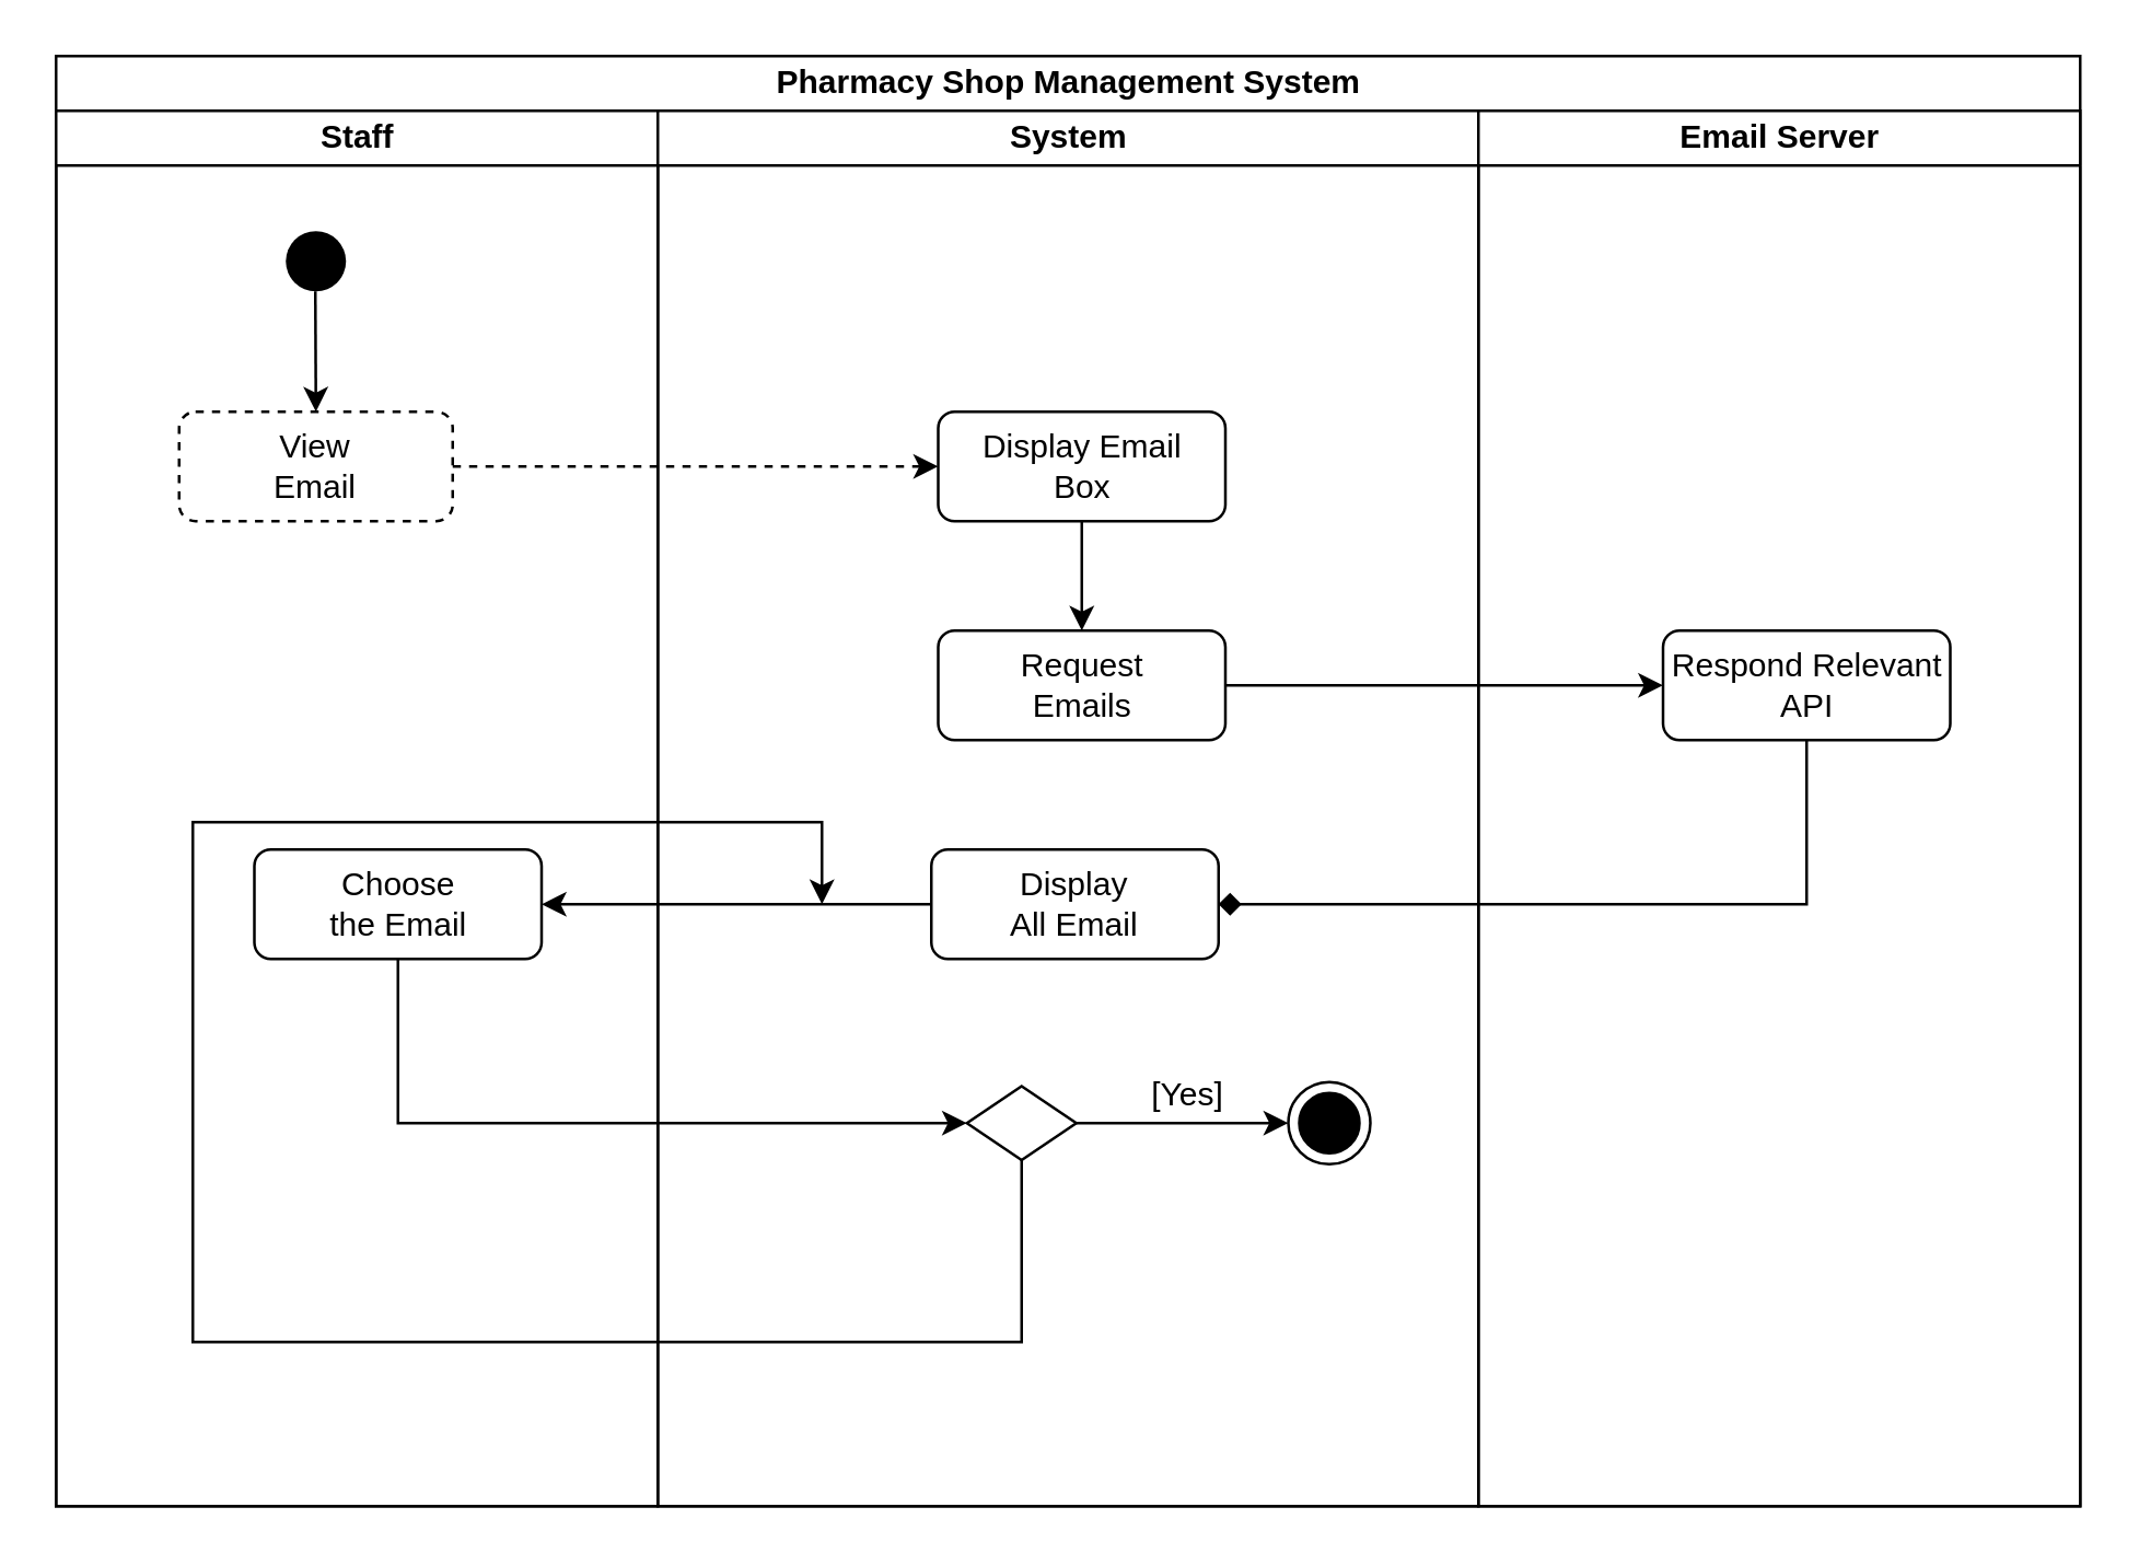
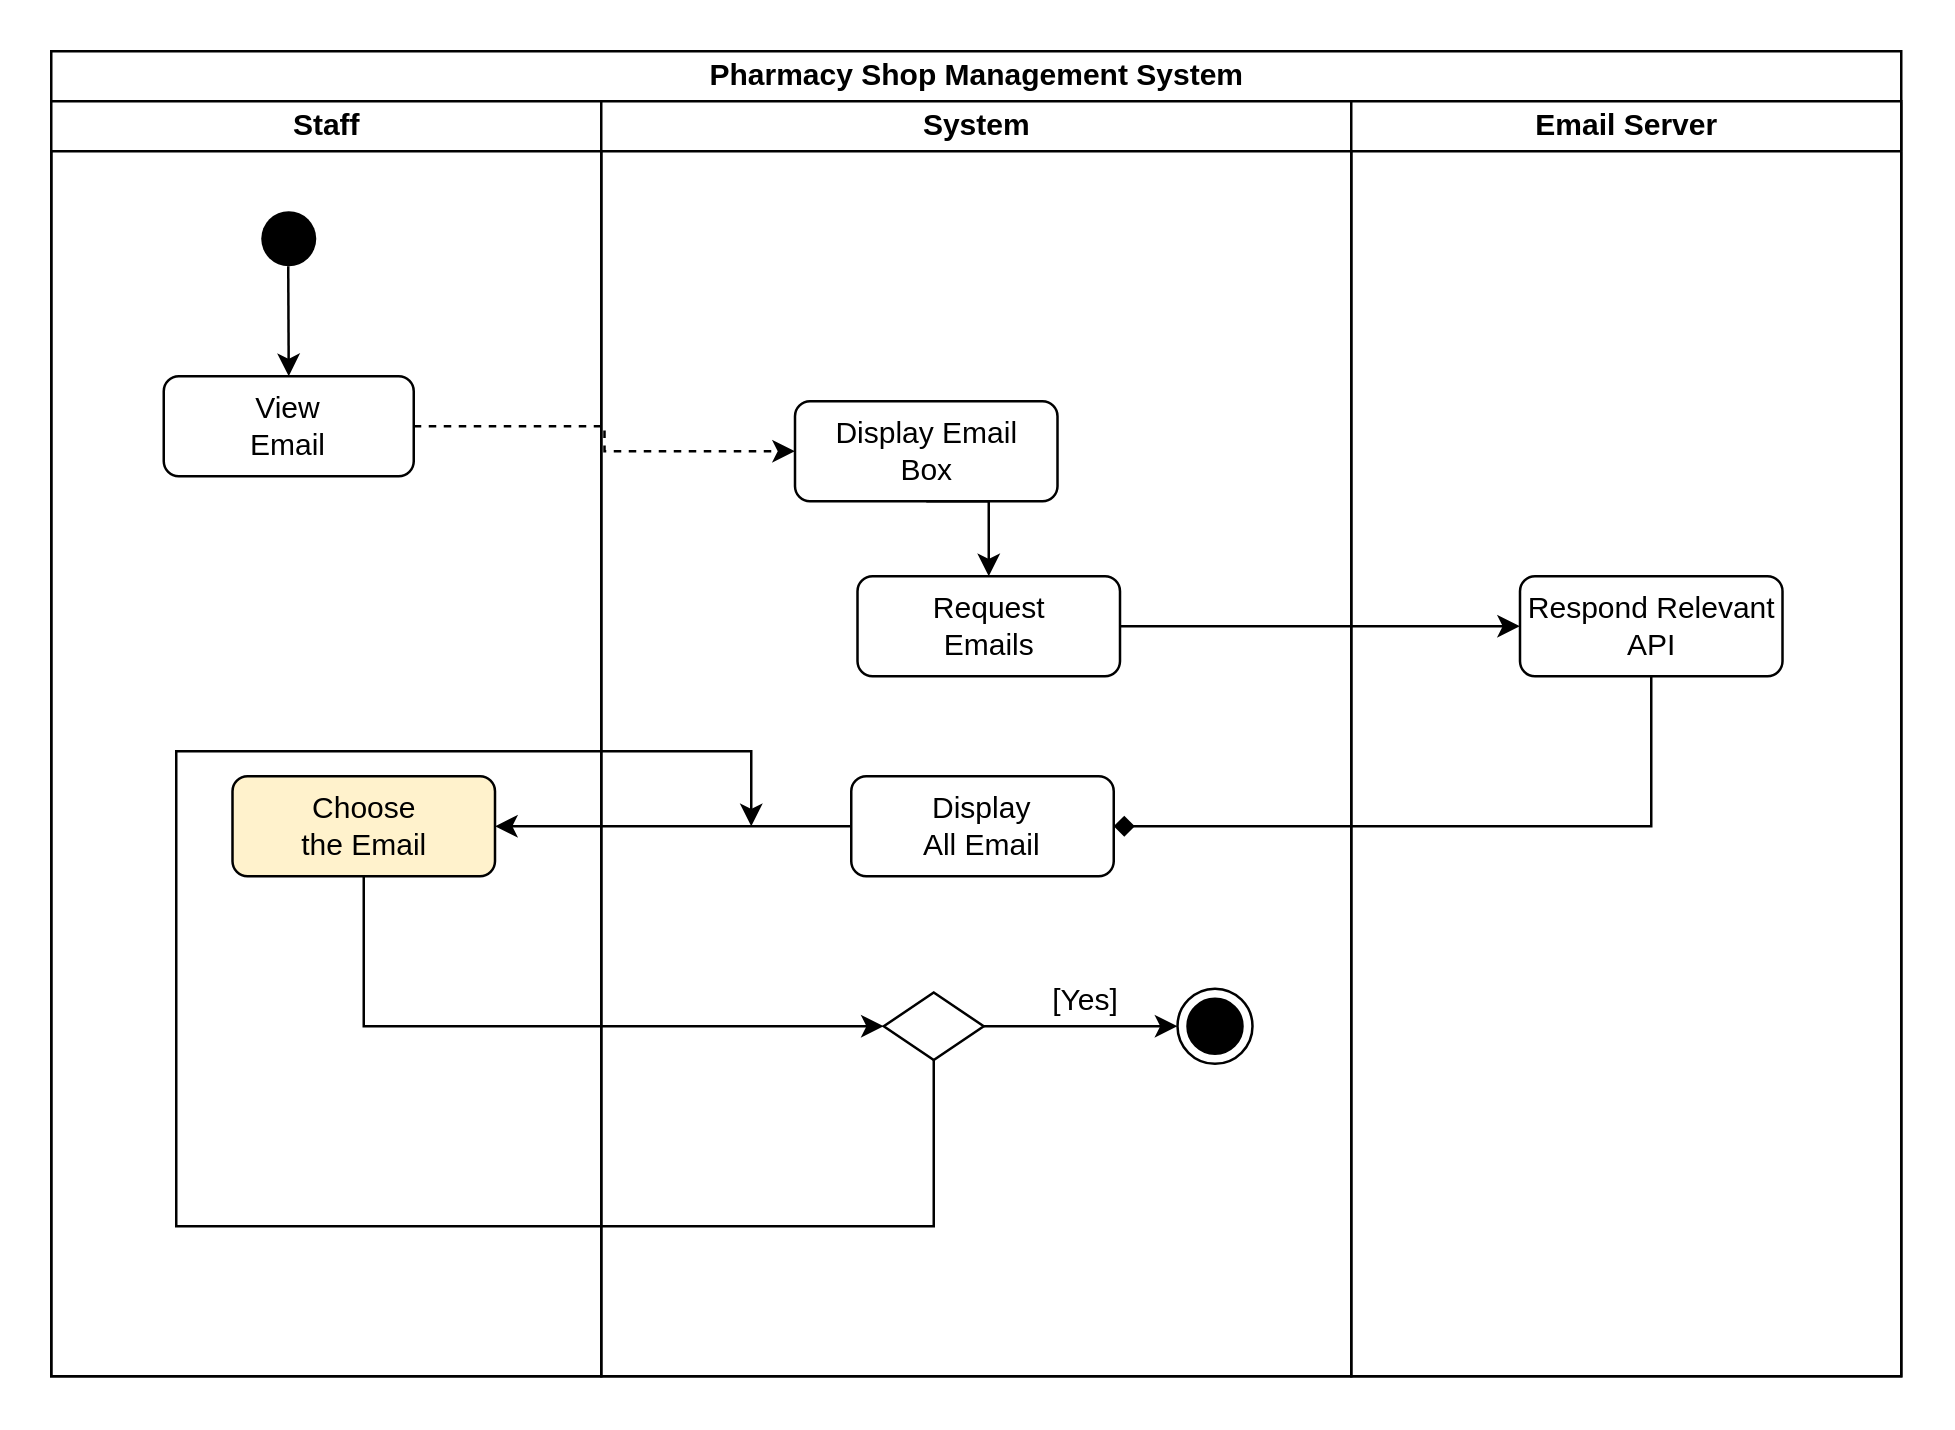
- <mxCell id="6" value="View&lt;br&gt;Email" style="rounded=1;whiteSpace=wrap;html=1;dashed=1;" parent="3" vertex="1"><mxGeometry x="45" y="110" width="100" height="40" as="geometry" /></mxCell>
+ <mxCell id="6" value="View&lt;br&gt;Email" style="rounded=1;whiteSpace=wrap;html=1;" parent="3" vertex="1"><mxGeometry x="45" y="110" width="100" height="40" as="geometry" /></mxCell>
- <mxCell id="17" value="Display Email &lt;br&gt;Box" style="rounded=1;whiteSpace=wrap;html=1;" vertex="1" parent="10"><mxGeometry x="102.5" y="110" width="105" height="40" as="geometry" /></mxCell>
+ <mxCell id="17" value="Display Email &lt;br&gt;Box" style="rounded=1;whiteSpace=wrap;html=1;" vertex="1" parent="10"><mxGeometry x="77.5" y="120" width="105" height="40" as="geometry" /></mxCell>
- <mxCell id="7" value="Choose&lt;br&gt;the Email" style="rounded=1;whiteSpace=wrap;html=1;" parent="3" vertex="1"><mxGeometry x="72.5" y="270" width="105" height="40" as="geometry" /></mxCell>
+ <mxCell id="7" value="Choose&lt;br&gt;the Email" style="rounded=1;whiteSpace=wrap;html=1;fillColor=#fff2cc;" parent="3" vertex="1"><mxGeometry x="72.5" y="270" width="105" height="40" as="geometry" /></mxCell>
